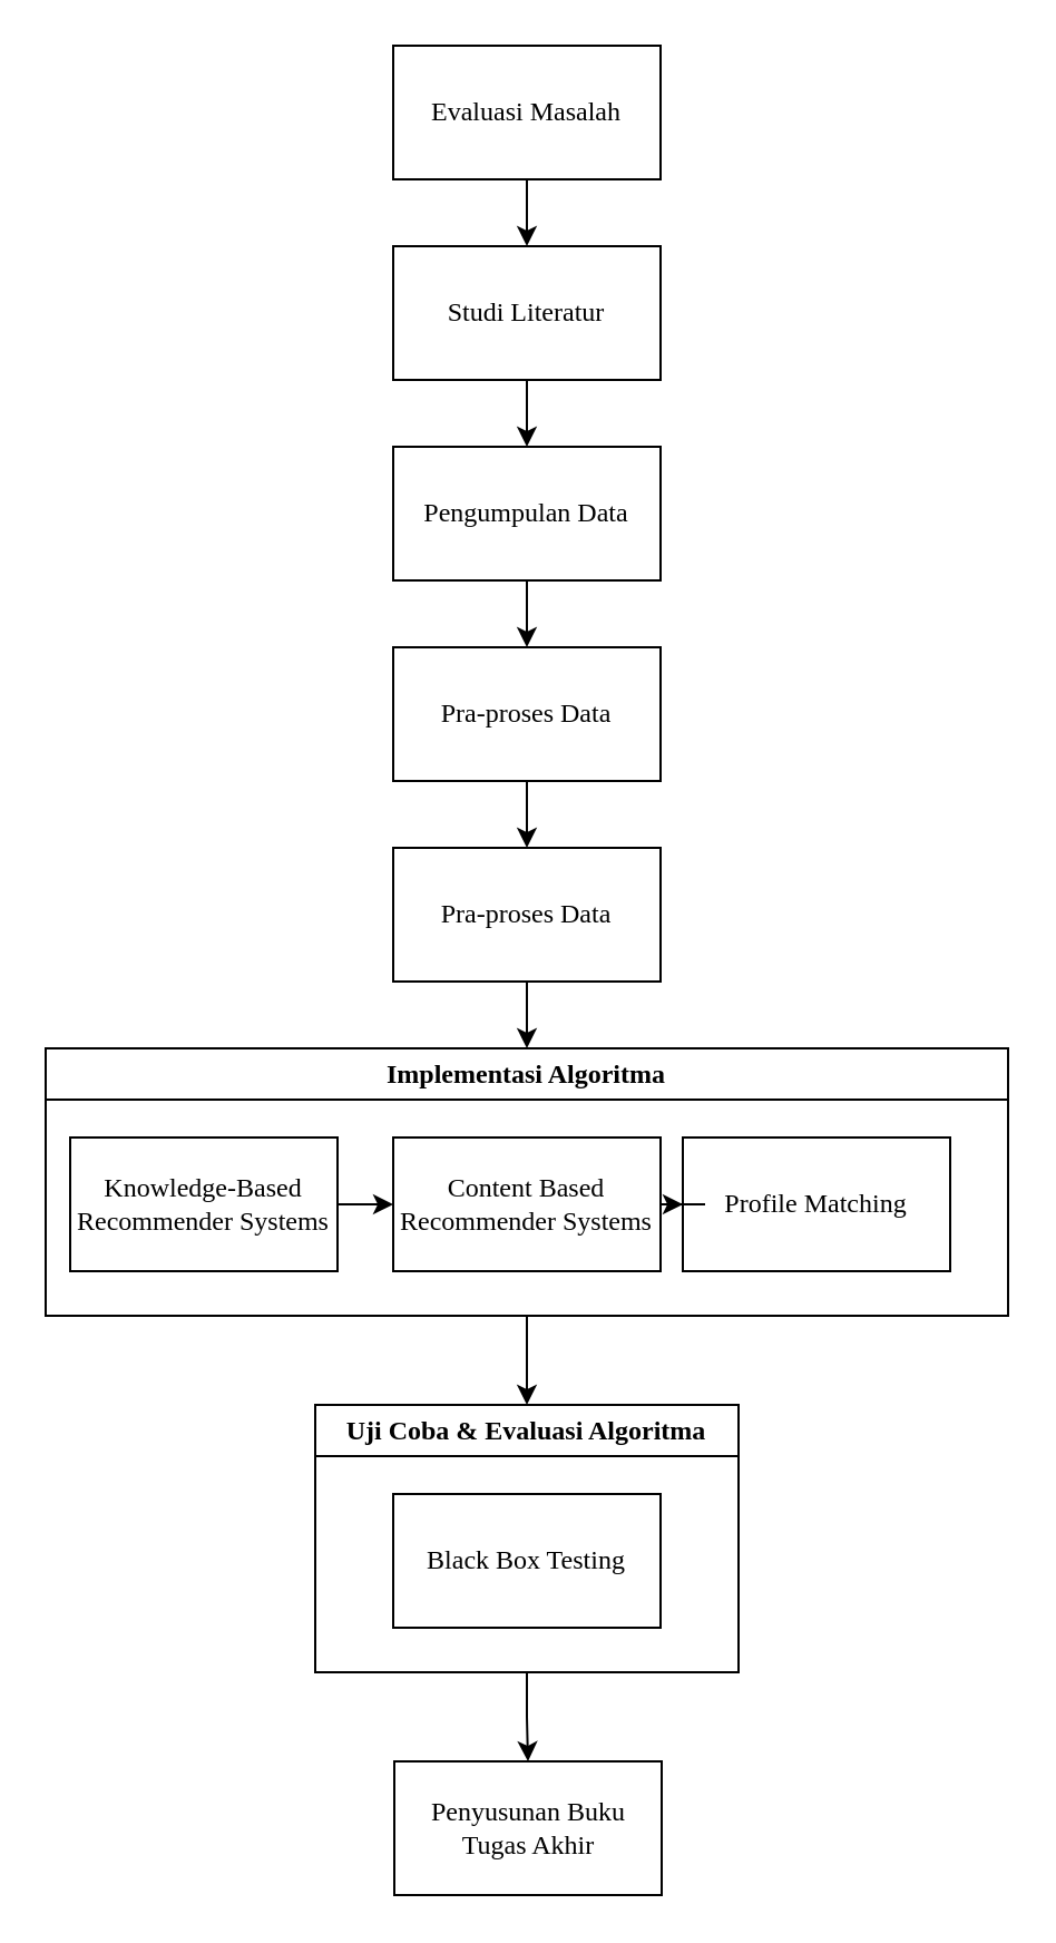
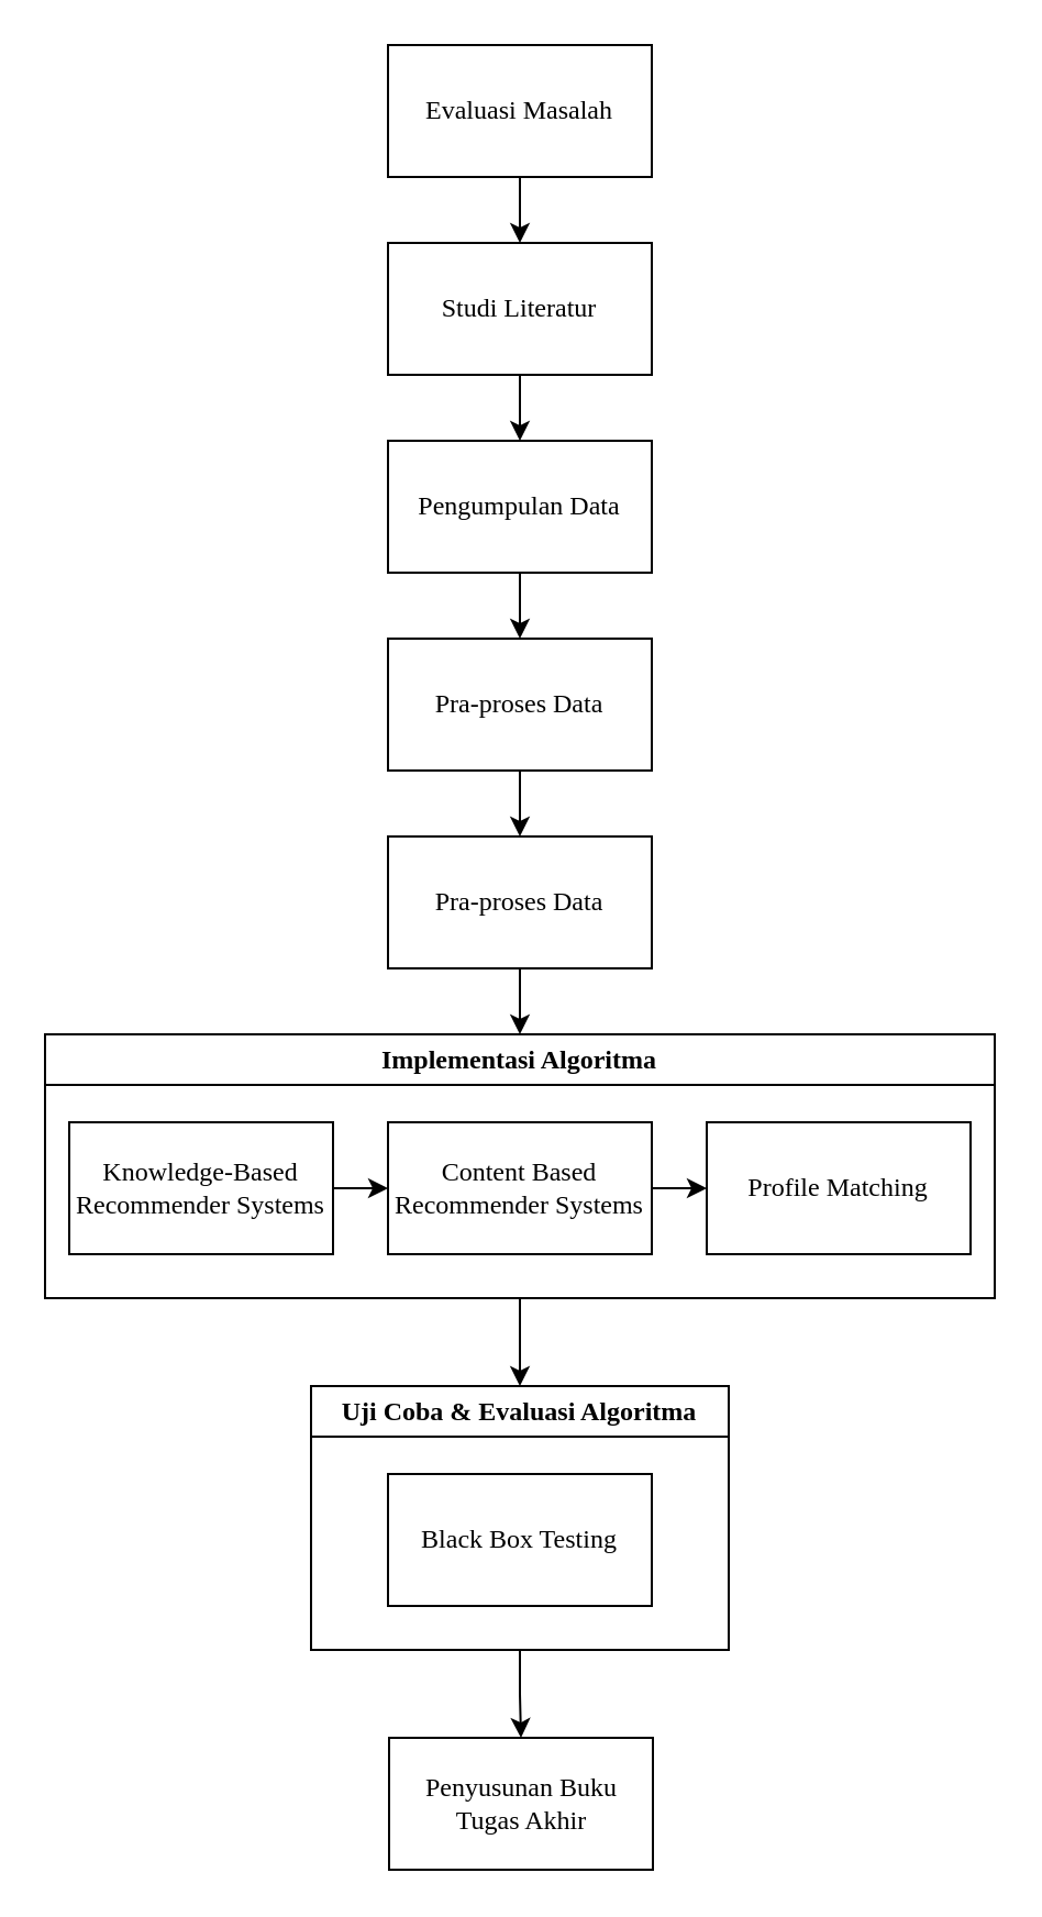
- <mxCell id="14" value="&lt;font face=&quot;Times New Roman&quot;&gt;Profile Matching&lt;/font&gt;" style="rounded=0;whiteSpace=wrap;html=1;" vertex="1" parent="13"><mxGeometry x="286" y="40" width="120" height="60" as="geometry" /></mxCell>
+ <mxCell id="14" value="&lt;font face=&quot;Times New Roman&quot;&gt;Profile Matching&lt;/font&gt;" style="rounded=0;whiteSpace=wrap;html=1;" vertex="1" parent="13"><mxGeometry x="301" y="40" width="120" height="60" as="geometry" /></mxCell>
